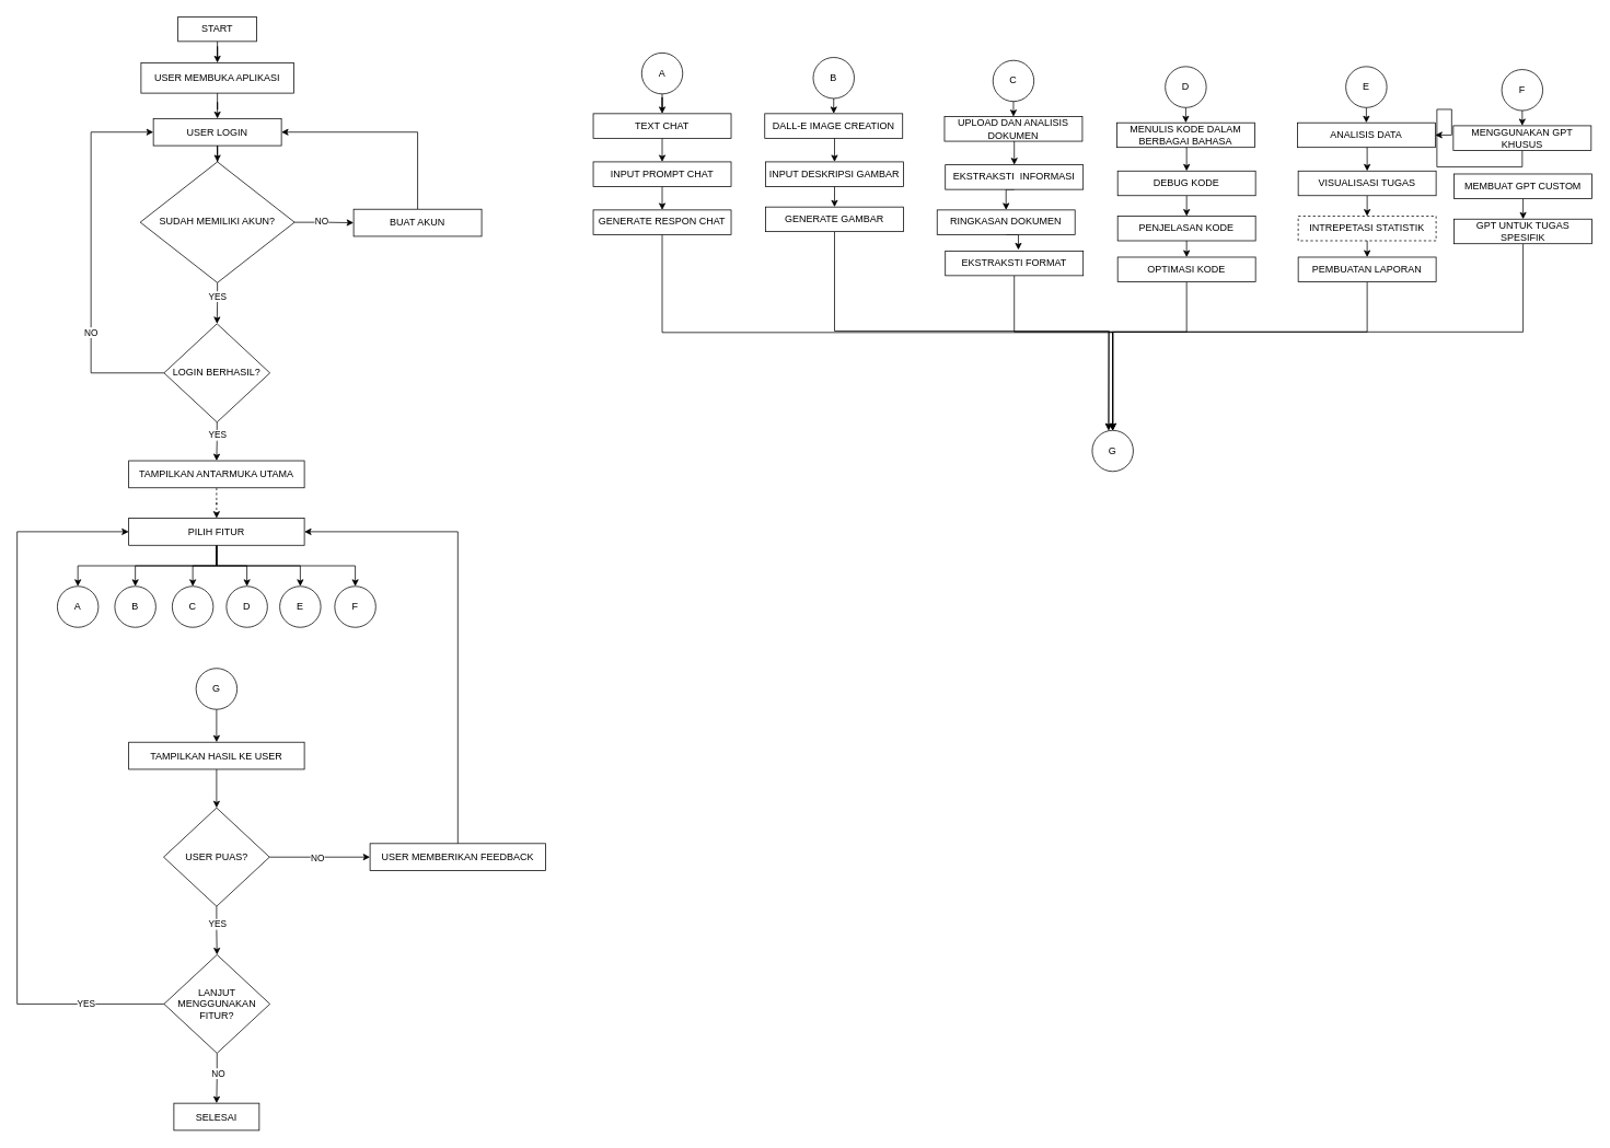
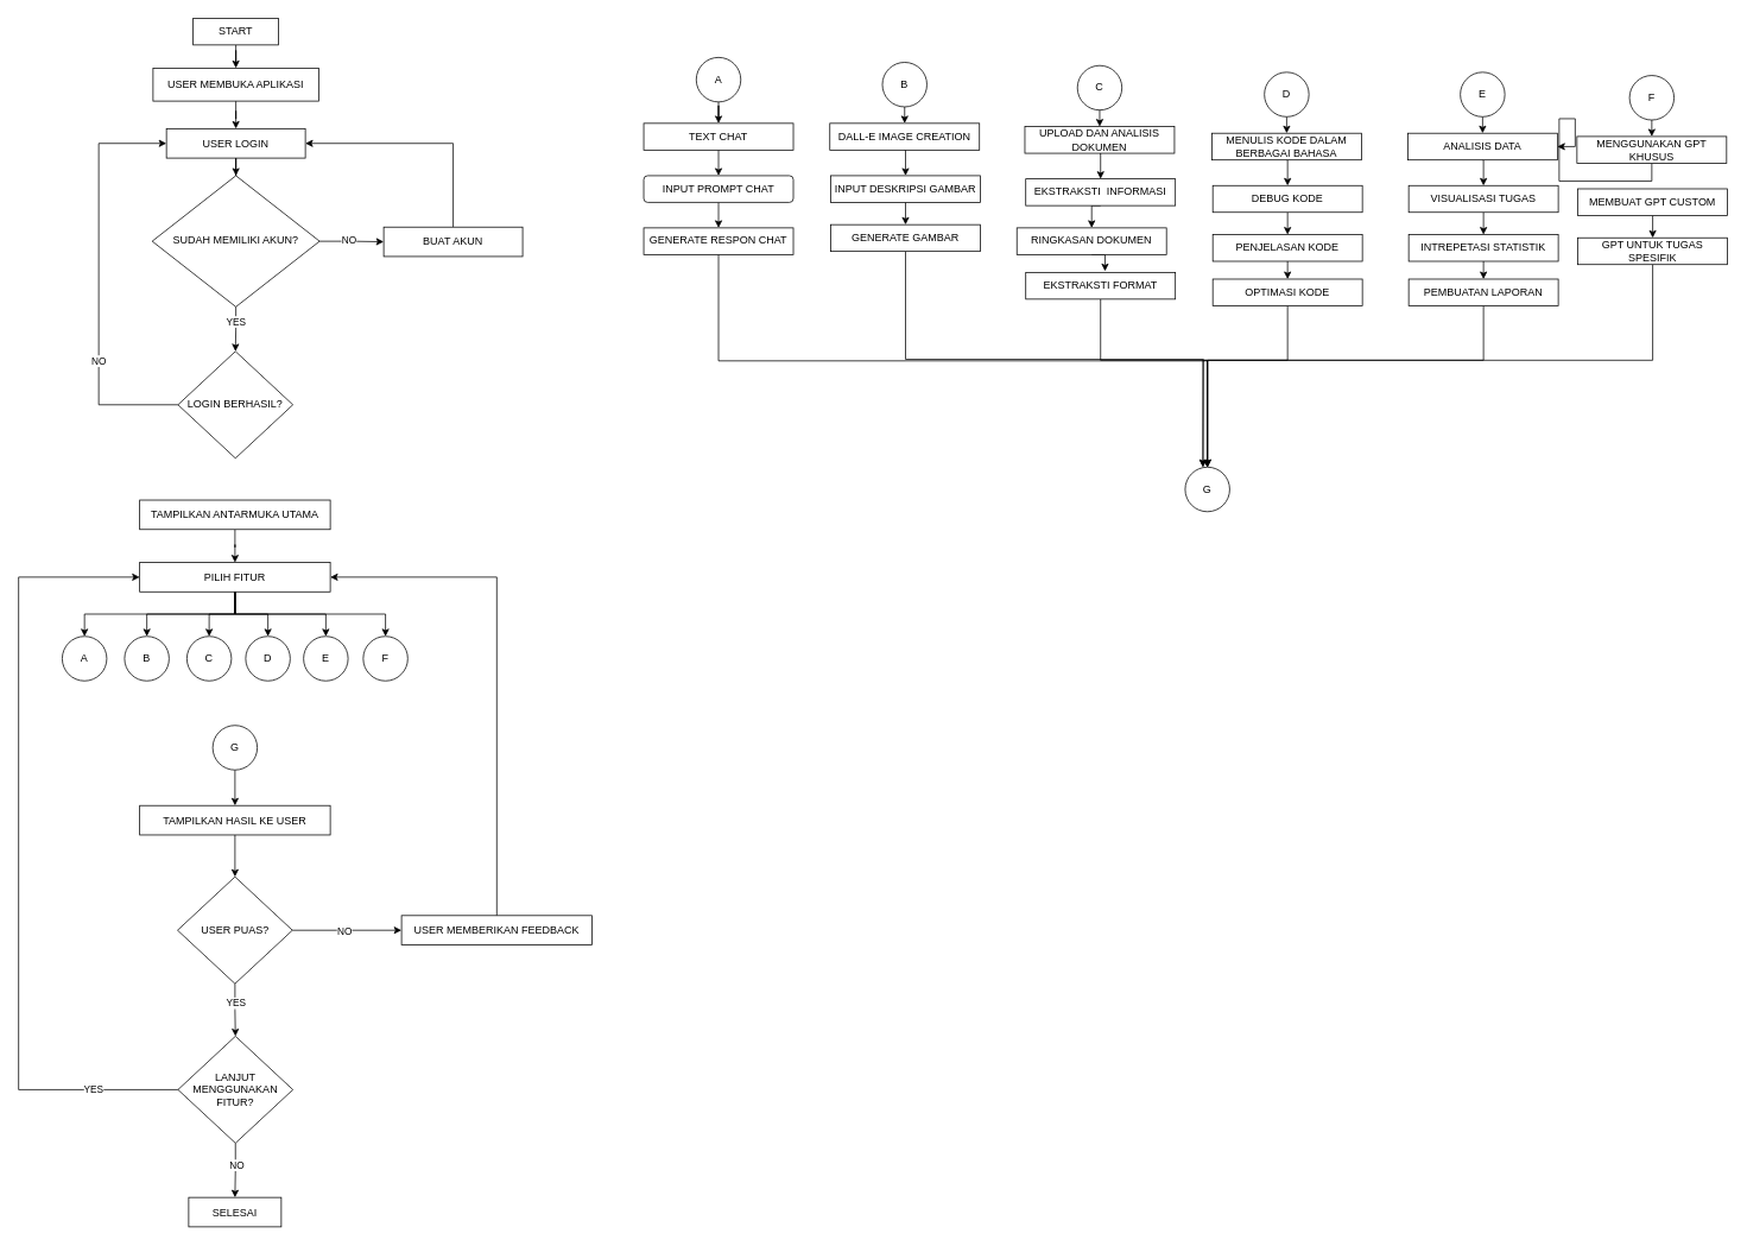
- <mxCell id="40" value="INPUT PROMPT CHAT" style="rounded=0;whiteSpace=wrap;html=1;" parent="1" vertex="1"><mxGeometry x="722" y="196.77" width="168" height="30" as="geometry" /></mxCell>
+ <mxCell id="40" value="INPUT PROMPT CHAT" style="whiteSpace=wrap;html=1;rounded=1;" parent="1" vertex="1"><mxGeometry x="722" y="196.77" width="168" height="30" as="geometry" /></mxCell>
- <mxCell id="78" value="INTREPETASI STATISTIK" style="rounded=0;whiteSpace=wrap;html=1;dashed=1;" parent="1" vertex="1"><mxGeometry x="1581" y="262.9" width="168" height="30" as="geometry" /></mxCell>
+ <mxCell id="78" value="INTREPETASI STATISTIK" style="rounded=0;whiteSpace=wrap;html=1;" parent="1" vertex="1"><mxGeometry x="1581" y="262.9" width="168" height="30" as="geometry" /></mxCell>
- <mxCell id="26" style="edgeStyle=orthogonalEdgeStyle;rounded=0;orthogonalLoop=1;jettySize=auto;html=1;exitX=0.5;exitY=1;exitDx=0;exitDy=0;entryX=0.5;entryY=0;entryDx=0;entryDy=0;" parent="1" source="28" target="14" edge="1"><mxGeometry relative="1" as="geometry" /></mxCell>
- <mxCell id="27" value="YES" style="edgeLabel;html=1;align=center;verticalAlign=middle;resizable=0;points=[];" parent="26" vertex="1" connectable="0"><mxGeometry x="-0.337" y="3" relative="1" as="geometry"><mxPoint x="-3" y="-1" as="offset" /></mxGeometry></mxCell>
- <mxCell id="13" value="" style="edgeStyle=orthogonalEdgeStyle;rounded=0;orthogonalLoop=1;jettySize=auto;html=1;dashed=1;" parent="1" source="14" target="21" edge="1"><mxGeometry relative="1" as="geometry" /></mxCell>
+ <mxCell id="13" value="" style="edgeStyle=orthogonalEdgeStyle;rounded=0;orthogonalLoop=1;jettySize=auto;html=1;" parent="1" source="14" target="21" edge="1"><mxGeometry relative="1" as="geometry" /></mxCell>
